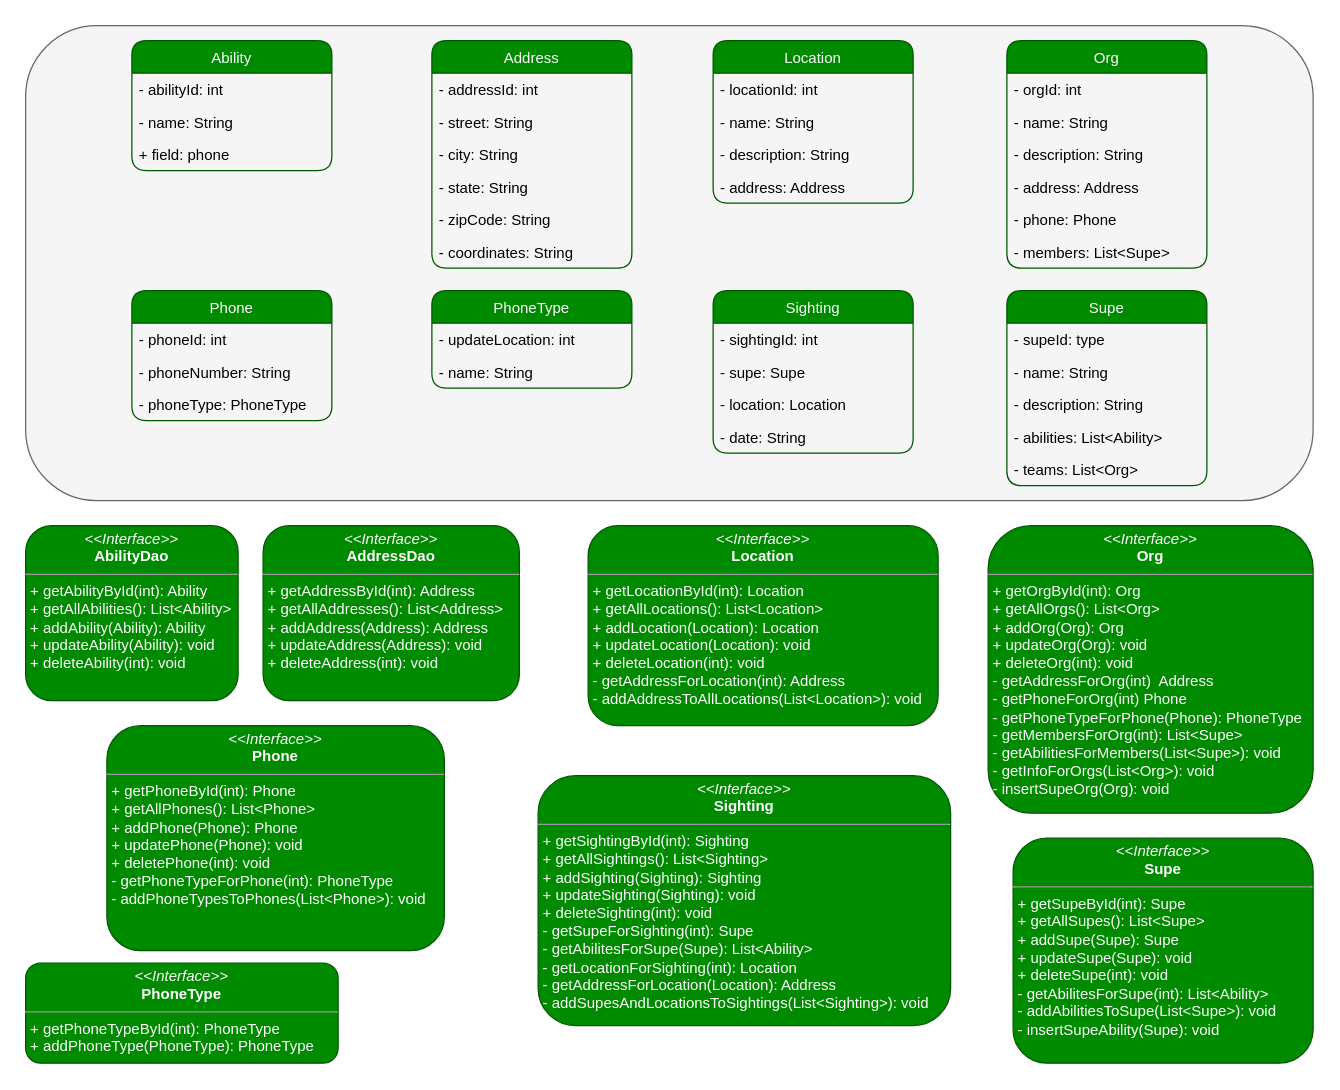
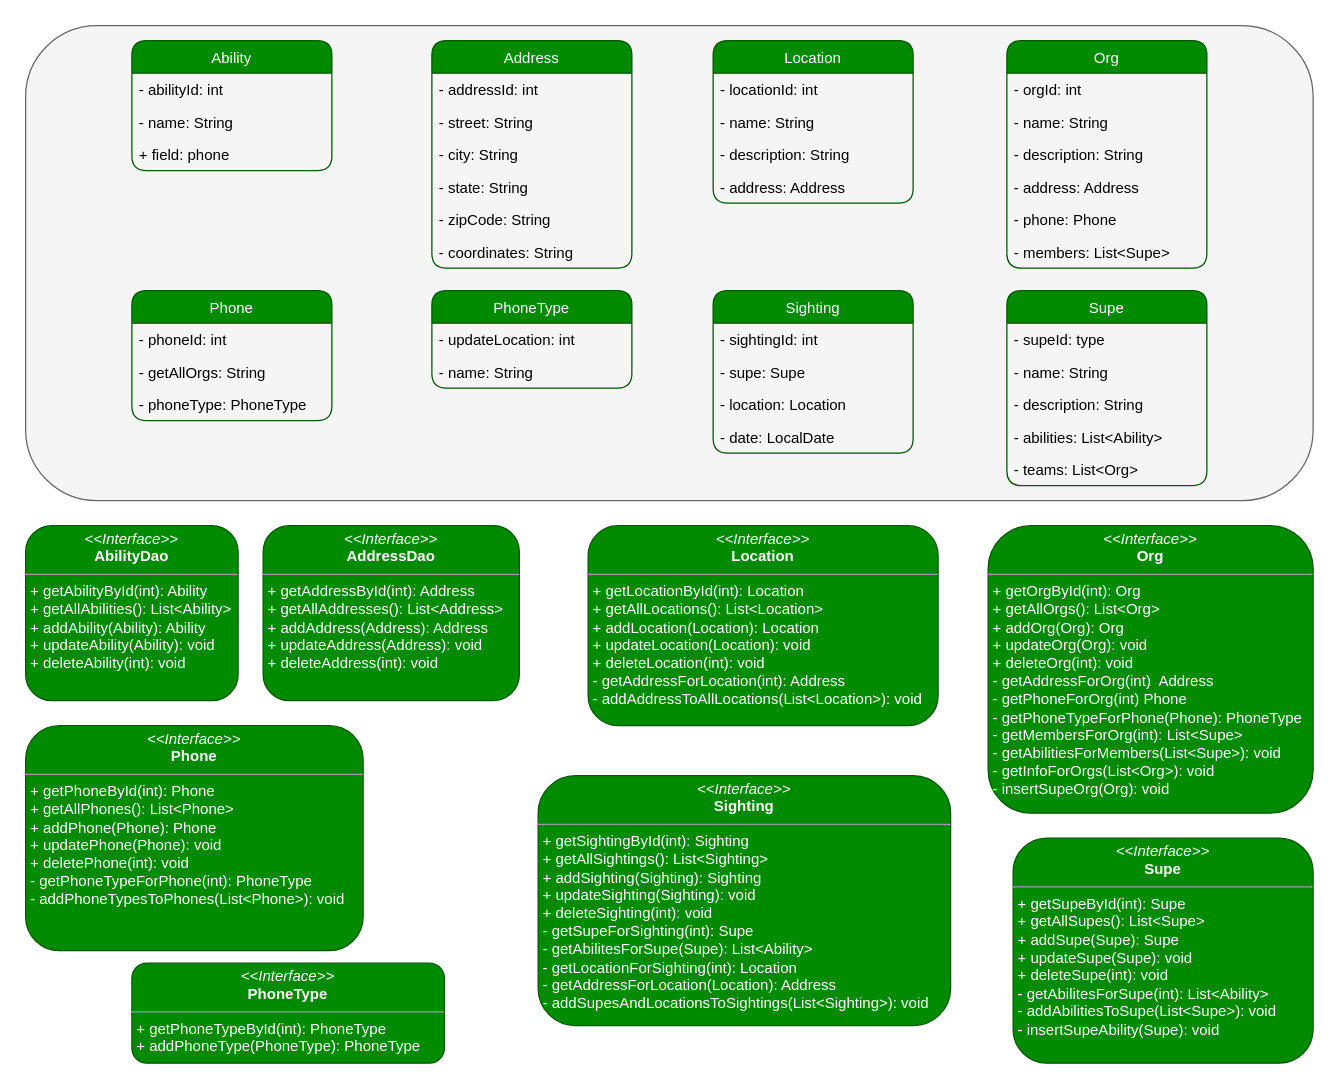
- <mxCell id="28" value="- phoneNumber: String" style="text;strokeColor=none;fillColor=none;align=left;verticalAlign=top;spacingLeft=4;spacingRight=4;overflow=hidden;rotatable=0;points=[[0,0.5],[1,0.5]];portConstraint=eastwest;fontColor=#000000;" parent="26" vertex="1"><mxGeometry y="52" width="160" height="26" as="geometry" /></mxCell>
+ <mxCell id="28" value="- getAllOrgs: String" style="text;strokeColor=none;fillColor=none;align=left;verticalAlign=top;spacingLeft=4;spacingRight=4;overflow=hidden;rotatable=0;points=[[0,0.5],[1,0.5]];portConstraint=eastwest;fontColor=#000000;" parent="26" vertex="1"><mxGeometry y="52" width="160" height="26" as="geometry" /></mxCell>
- <mxCell id="37" value="- date: String" style="text;strokeColor=none;fillColor=none;align=left;verticalAlign=top;spacingLeft=4;spacingRight=4;overflow=hidden;rotatable=0;points=[[0,0.5],[1,0.5]];portConstraint=eastwest;fontColor=#000000;" parent="33" vertex="1"><mxGeometry y="104" width="160" height="26" as="geometry" /></mxCell>
+ <mxCell id="37" value="- date: LocalDate" style="text;strokeColor=none;fillColor=none;align=left;verticalAlign=top;spacingLeft=4;spacingRight=4;overflow=hidden;rotatable=0;points=[[0,0.5],[1,0.5]];portConstraint=eastwest;fontColor=#000000;" parent="33" vertex="1"><mxGeometry y="104" width="160" height="26" as="geometry" /></mxCell>
- <mxCell id="48" value="&lt;p style=&quot;margin: 0px ; margin-top: 4px ; text-align: center&quot;&gt;&lt;i&gt;&amp;lt;&amp;lt;Interface&amp;gt;&amp;gt;&lt;/i&gt;&lt;br&gt;&lt;b&gt;Phone&lt;/b&gt;&lt;/p&gt;&lt;hr size=&quot;1&quot;&gt;&lt;p style=&quot;margin: 0px ; margin-left: 4px&quot;&gt;&lt;/p&gt;&lt;p style=&quot;margin: 0px ; margin-left: 4px&quot;&gt;+ getPhoneById(int): Phone&lt;/p&gt;&lt;p style=&quot;margin: 0px ; margin-left: 4px&quot;&gt;+ getAllPhones(): List&amp;lt;Phone&amp;gt;&lt;/p&gt;&lt;p style=&quot;margin: 0px ; margin-left: 4px&quot;&gt;+ addPhone(Phone): Phone&lt;/p&gt;&lt;p style=&quot;margin: 0px ; margin-left: 4px&quot;&gt;+ updatePhone(Phone): void&lt;/p&gt;&lt;p style=&quot;margin: 0px ; margin-left: 4px&quot;&gt;+ deletePhone(int): void&lt;/p&gt;&lt;p style=&quot;margin: 0px ; margin-left: 4px&quot;&gt;- getPhoneTypeForPhone(int): PhoneType&lt;/p&gt;&lt;p style=&quot;margin: 0px ; margin-left: 4px&quot;&gt;- addPhoneTypesToPhones(List&amp;lt;Phone&amp;gt;): void&lt;/p&gt;" style="verticalAlign=top;align=left;overflow=fill;fontSize=12;fontFamily=Helvetica;html=1;rounded=1;fillColor=#008a00;strokeColor=#005700;fontColor=#ffffff;" parent="1" vertex="1"><mxGeometry x="85" y="580" width="270" height="180" as="geometry" /></mxCell>
+ <mxCell id="48" value="&lt;p style=&quot;margin: 0px ; margin-top: 4px ; text-align: center&quot;&gt;&lt;i&gt;&amp;lt;&amp;lt;Interface&amp;gt;&amp;gt;&lt;/i&gt;&lt;br&gt;&lt;b&gt;Phone&lt;/b&gt;&lt;/p&gt;&lt;hr size=&quot;1&quot;&gt;&lt;p style=&quot;margin: 0px ; margin-left: 4px&quot;&gt;&lt;/p&gt;&lt;p style=&quot;margin: 0px ; margin-left: 4px&quot;&gt;+ getPhoneById(int): Phone&lt;/p&gt;&lt;p style=&quot;margin: 0px ; margin-left: 4px&quot;&gt;+ getAllPhones(): List&amp;lt;Phone&amp;gt;&lt;/p&gt;&lt;p style=&quot;margin: 0px ; margin-left: 4px&quot;&gt;+ addPhone(Phone): Phone&lt;/p&gt;&lt;p style=&quot;margin: 0px ; margin-left: 4px&quot;&gt;+ updatePhone(Phone): void&lt;/p&gt;&lt;p style=&quot;margin: 0px ; margin-left: 4px&quot;&gt;+ deletePhone(int): void&lt;/p&gt;&lt;p style=&quot;margin: 0px ; margin-left: 4px&quot;&gt;- getPhoneTypeForPhone(int): PhoneType&lt;/p&gt;&lt;p style=&quot;margin: 0px ; margin-left: 4px&quot;&gt;- addPhoneTypesToPhones(List&amp;lt;Phone&amp;gt;): void&lt;/p&gt;" style="verticalAlign=top;align=left;overflow=fill;fontSize=12;fontFamily=Helvetica;html=1;rounded=1;fillColor=#008a00;strokeColor=#005700;fontColor=#ffffff;" parent="1" vertex="1"><mxGeometry x="20" y="580" width="270" height="180" as="geometry" /></mxCell>
- <mxCell id="49" value="&lt;p style=&quot;margin: 0px ; margin-top: 4px ; text-align: center&quot;&gt;&lt;i&gt;&amp;lt;&amp;lt;Interface&amp;gt;&amp;gt;&lt;/i&gt;&lt;br&gt;&lt;b&gt;PhoneType&lt;/b&gt;&lt;/p&gt;&lt;hr size=&quot;1&quot;&gt;&lt;p style=&quot;margin: 0px ; margin-left: 4px&quot;&gt;&lt;/p&gt;&lt;p style=&quot;margin: 0px ; margin-left: 4px&quot;&gt;+ getPhoneTypeById(int): PhoneType&lt;/p&gt;&lt;p style=&quot;margin: 0px ; margin-left: 4px&quot;&gt;+ addPhoneType(PhoneType): PhoneType&lt;/p&gt;" style="verticalAlign=top;align=left;overflow=fill;fontSize=12;fontFamily=Helvetica;html=1;rounded=1;fillColor=#008a00;strokeColor=#005700;fontColor=#ffffff;" parent="1" vertex="1"><mxGeometry x="20" y="770" width="250" height="80" as="geometry" /></mxCell>
+ <mxCell id="49" value="&lt;p style=&quot;margin: 0px ; margin-top: 4px ; text-align: center&quot;&gt;&lt;i&gt;&amp;lt;&amp;lt;Interface&amp;gt;&amp;gt;&lt;/i&gt;&lt;br&gt;&lt;b&gt;PhoneType&lt;/b&gt;&lt;/p&gt;&lt;hr size=&quot;1&quot;&gt;&lt;p style=&quot;margin: 0px ; margin-left: 4px&quot;&gt;&lt;/p&gt;&lt;p style=&quot;margin: 0px ; margin-left: 4px&quot;&gt;+ getPhoneTypeById(int): PhoneType&lt;/p&gt;&lt;p style=&quot;margin: 0px ; margin-left: 4px&quot;&gt;+ addPhoneType(PhoneType): PhoneType&lt;/p&gt;" style="verticalAlign=top;align=left;overflow=fill;fontSize=12;fontFamily=Helvetica;html=1;rounded=1;fillColor=#008a00;strokeColor=#005700;fontColor=#ffffff;" parent="1" vertex="1"><mxGeometry x="105" y="770" width="250" height="80" as="geometry" /></mxCell>
